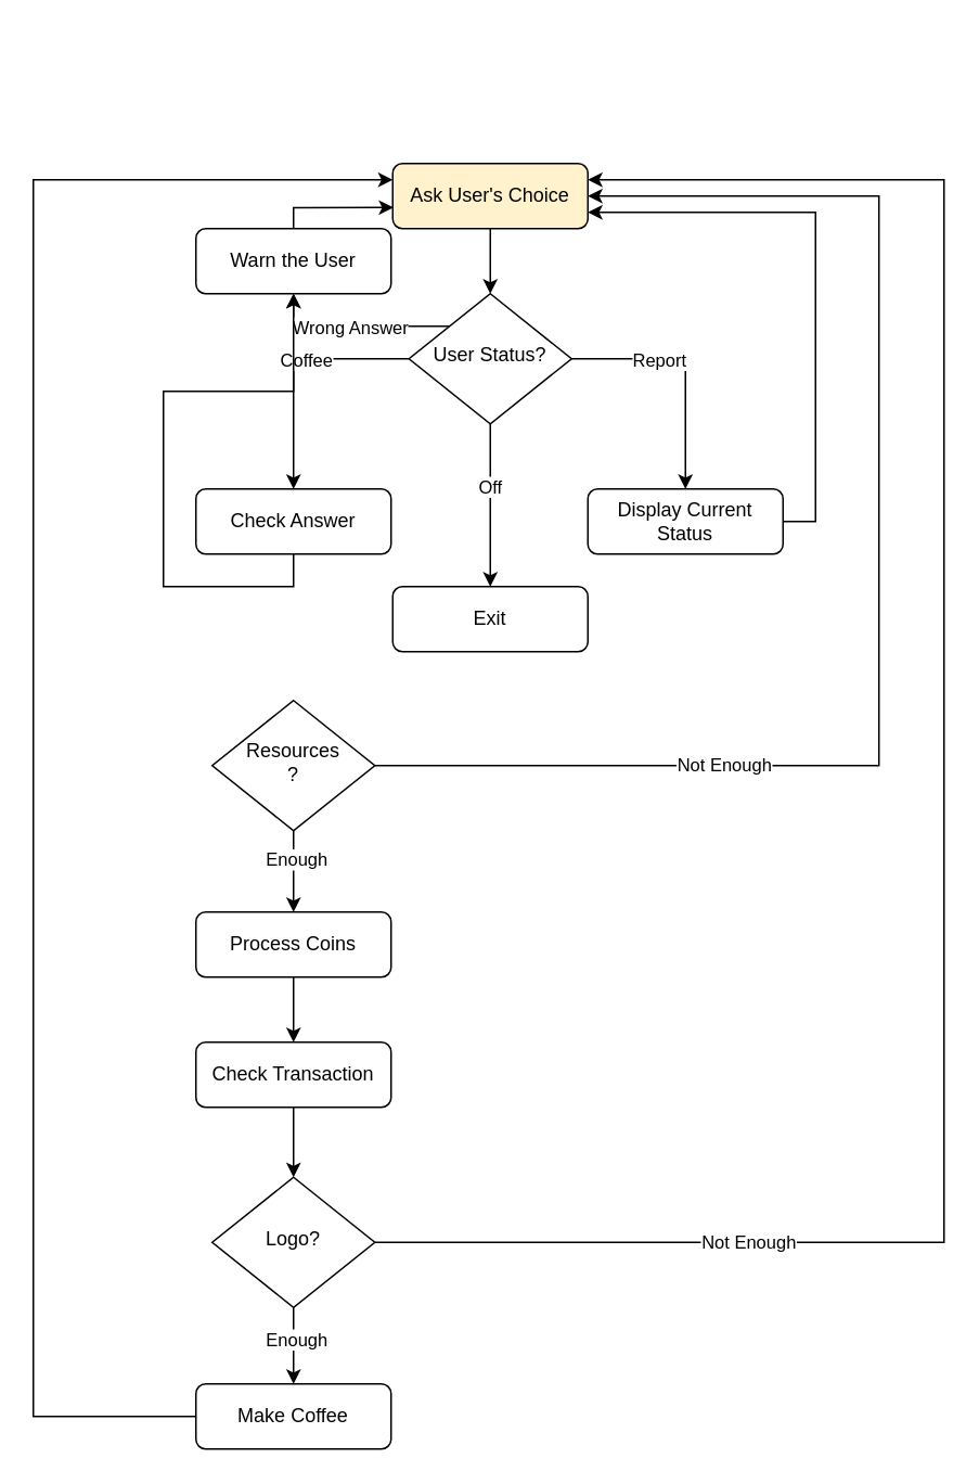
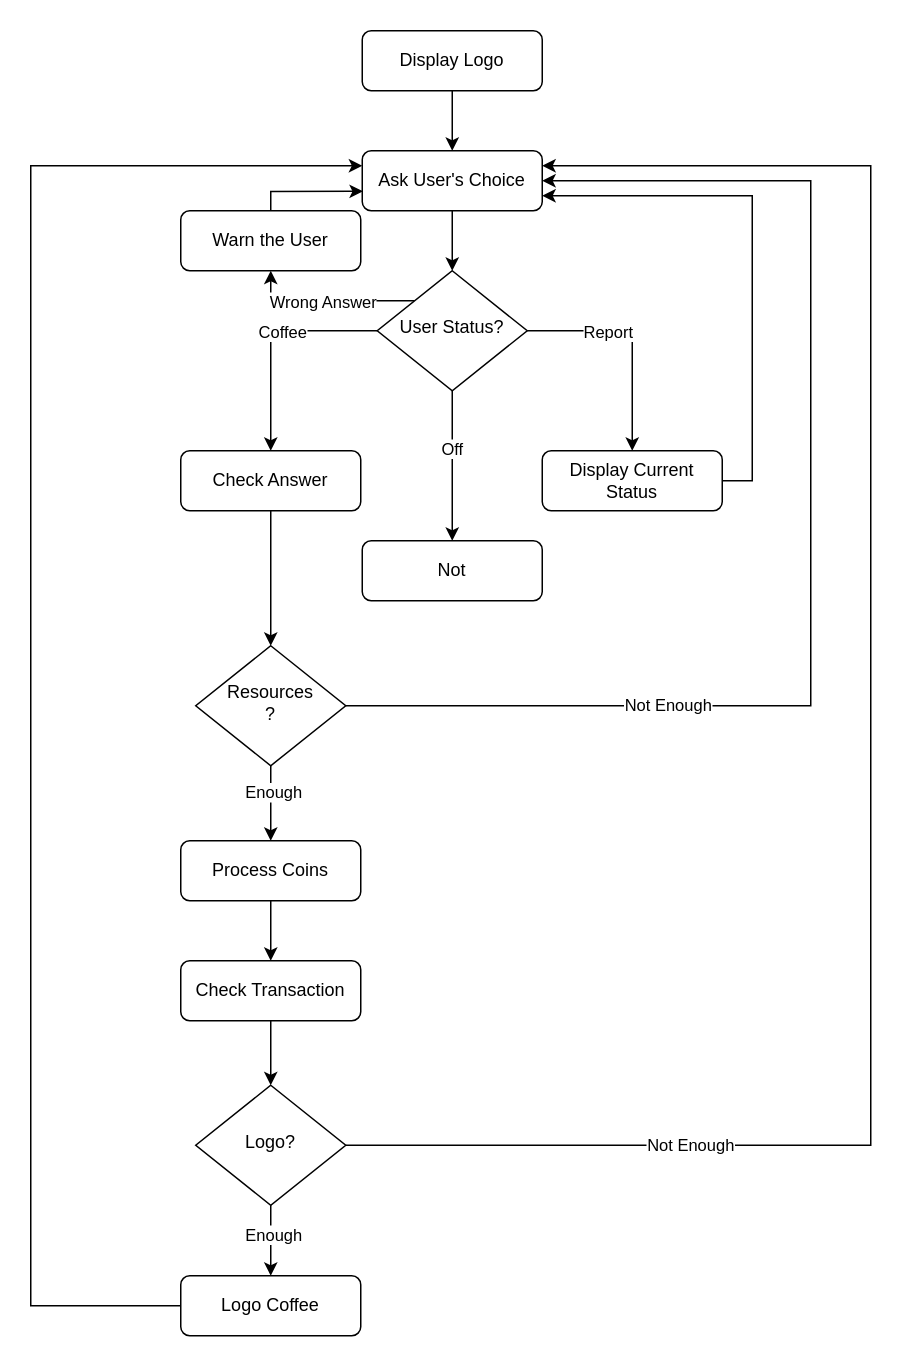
+ <mxCell id="3" value="Display Logo" style="rounded=1;whiteSpace=wrap;html=1;fontSize=12;glass=0;strokeWidth=1;shadow=0;" parent="1" vertex="1"><mxGeometry x="241" y="20" width="120" height="40" as="geometry" /></mxCell>
+ <mxCell id="2" style="edgeStyle=orthogonalEdgeStyle;rounded=0;orthogonalLoop=1;jettySize=auto;html=1;exitX=0.5;exitY=1;exitDx=0;exitDy=0;" edge="1" parent="1" source="3" target="5"><mxGeometry relative="1" as="geometry" /></mxCell>
- <mxCell id="5" value="Ask User's Choice" style="rounded=1;whiteSpace=wrap;html=1;fontSize=12;glass=0;strokeWidth=1;shadow=0;fillColor=#fff2cc;" parent="1" vertex="1"><mxGeometry x="241" y="100" width="120" height="40" as="geometry" /></mxCell>
+ <mxCell id="5" value="Ask User's Choice" style="rounded=1;whiteSpace=wrap;html=1;fontSize=12;glass=0;strokeWidth=1;shadow=0;" parent="1" vertex="1"><mxGeometry x="241" y="100" width="120" height="40" as="geometry" /></mxCell>
- <mxCell id="15" style="edgeStyle=orthogonalEdgeStyle;rounded=0;orthogonalLoop=1;jettySize=auto;html=1;exitX=0.5;exitY=1;exitDx=0;exitDy=0;" edge="1" parent="1" source="16" target="36"><mxGeometry relative="1" as="geometry" /></mxCell>
+ <mxCell id="15" style="edgeStyle=orthogonalEdgeStyle;rounded=0;orthogonalLoop=1;jettySize=auto;html=1;exitX=0.5;exitY=1;exitDx=0;exitDy=0;entryX=0.5;entryY=0;entryDx=0;entryDy=0;" edge="1" parent="1" source="16" target="24"><mxGeometry relative="1" as="geometry" /></mxCell>
- <mxCell id="19" value="Exit" style="rounded=1;whiteSpace=wrap;html=1;fontSize=12;glass=0;strokeWidth=1;shadow=0;" vertex="1" parent="1"><mxGeometry x="241" y="360" width="120" height="40" as="geometry" /></mxCell>
+ <mxCell id="19" value="Not" style="rounded=1;whiteSpace=wrap;html=1;fontSize=12;glass=0;strokeWidth=1;shadow=0;" vertex="1" parent="1"><mxGeometry x="241" y="360" width="120" height="40" as="geometry" /></mxCell>
- <mxCell id="35" value="Make Coffee" style="rounded=1;whiteSpace=wrap;html=1;fontSize=12;glass=0;strokeWidth=1;shadow=0;" vertex="1" parent="1"><mxGeometry x="120" y="850" width="120" height="40" as="geometry" /></mxCell>
+ <mxCell id="35" value="Logo Coffee" style="rounded=1;whiteSpace=wrap;html=1;fontSize=12;glass=0;strokeWidth=1;shadow=0;" vertex="1" parent="1"><mxGeometry x="120" y="850" width="120" height="40" as="geometry" /></mxCell>
